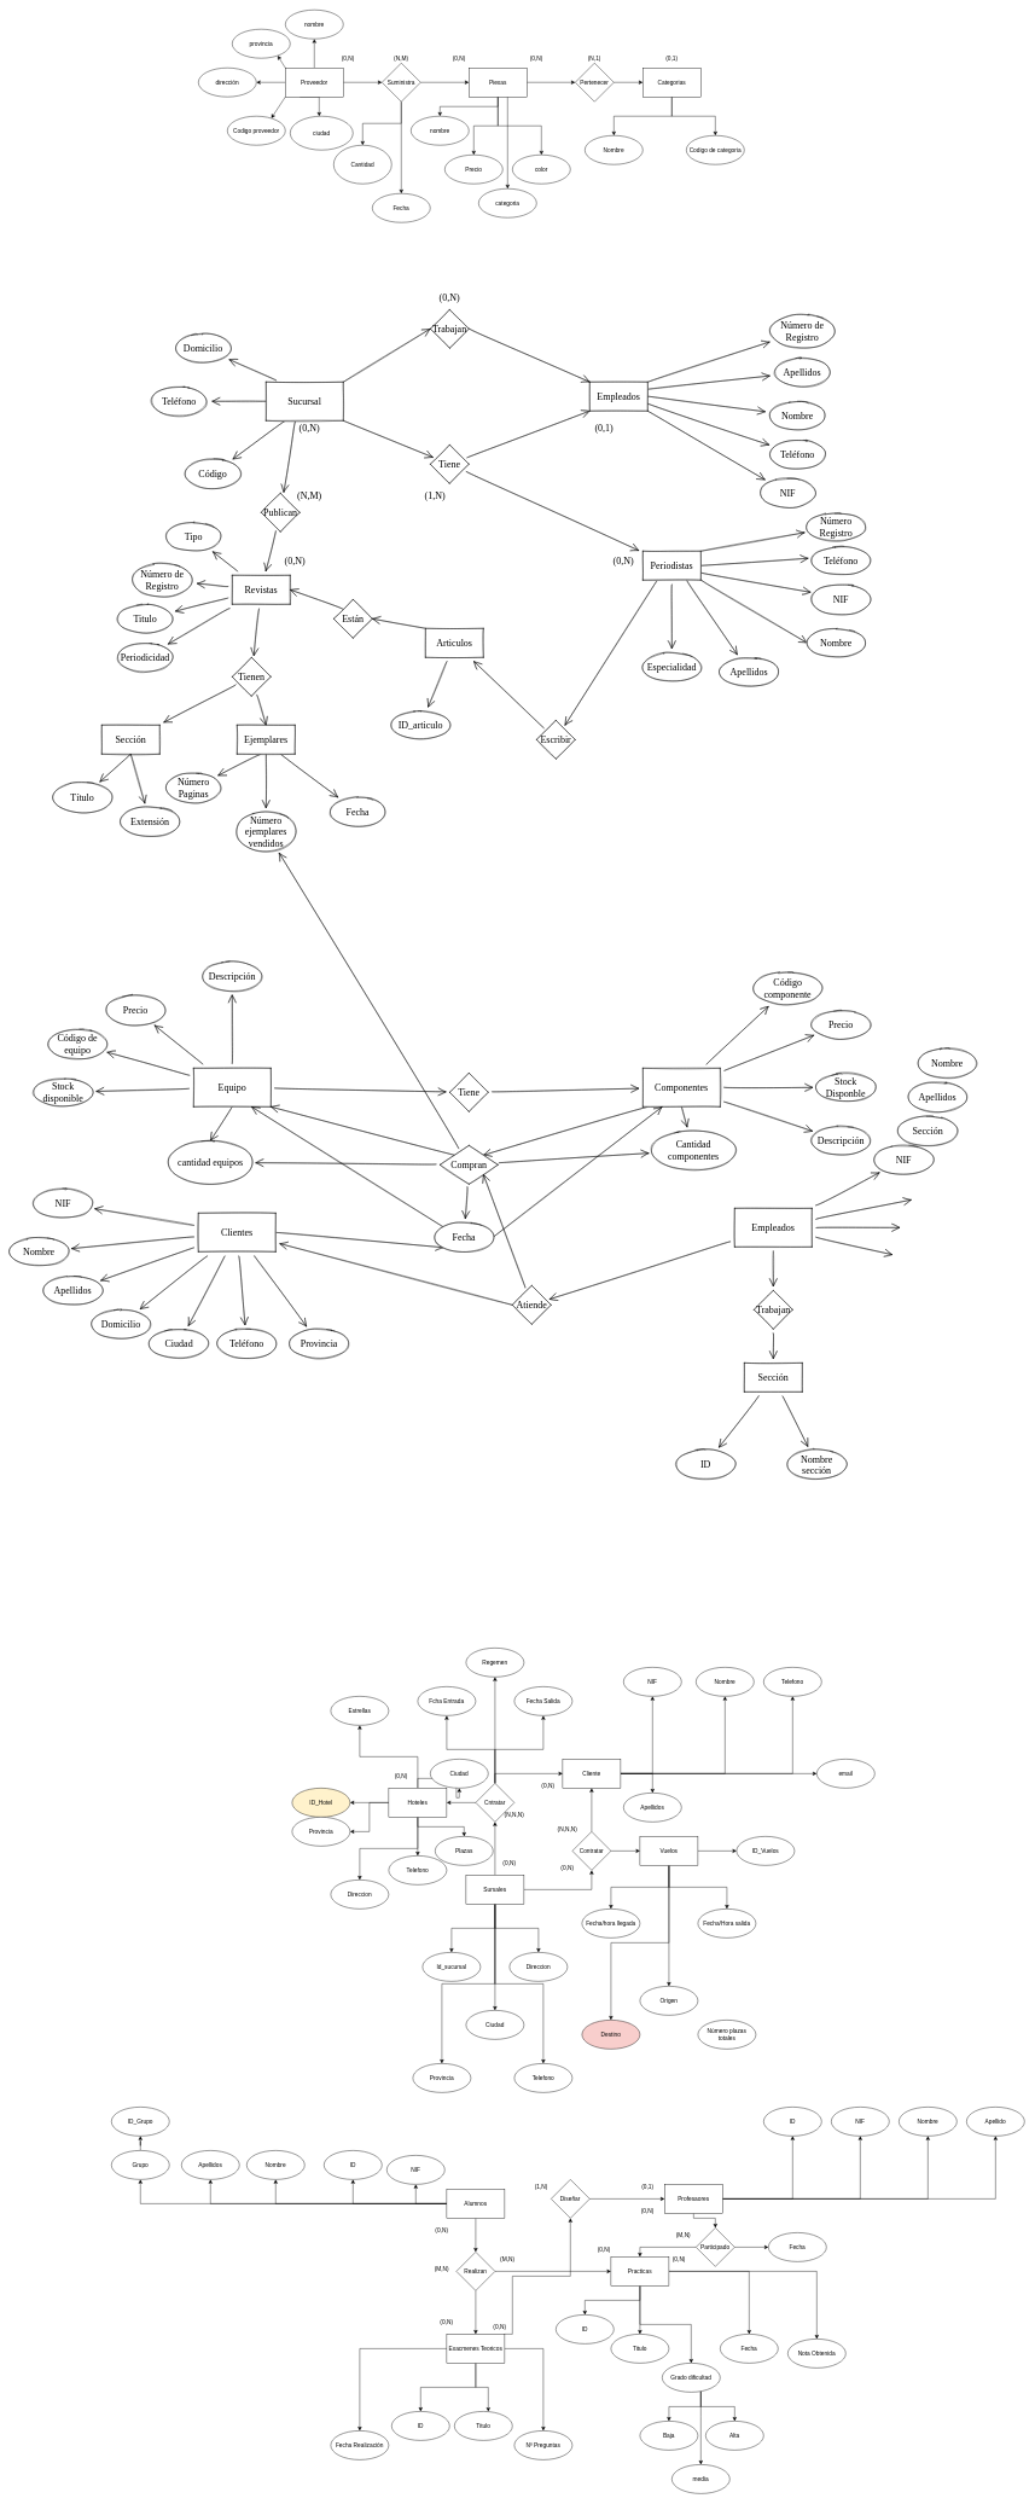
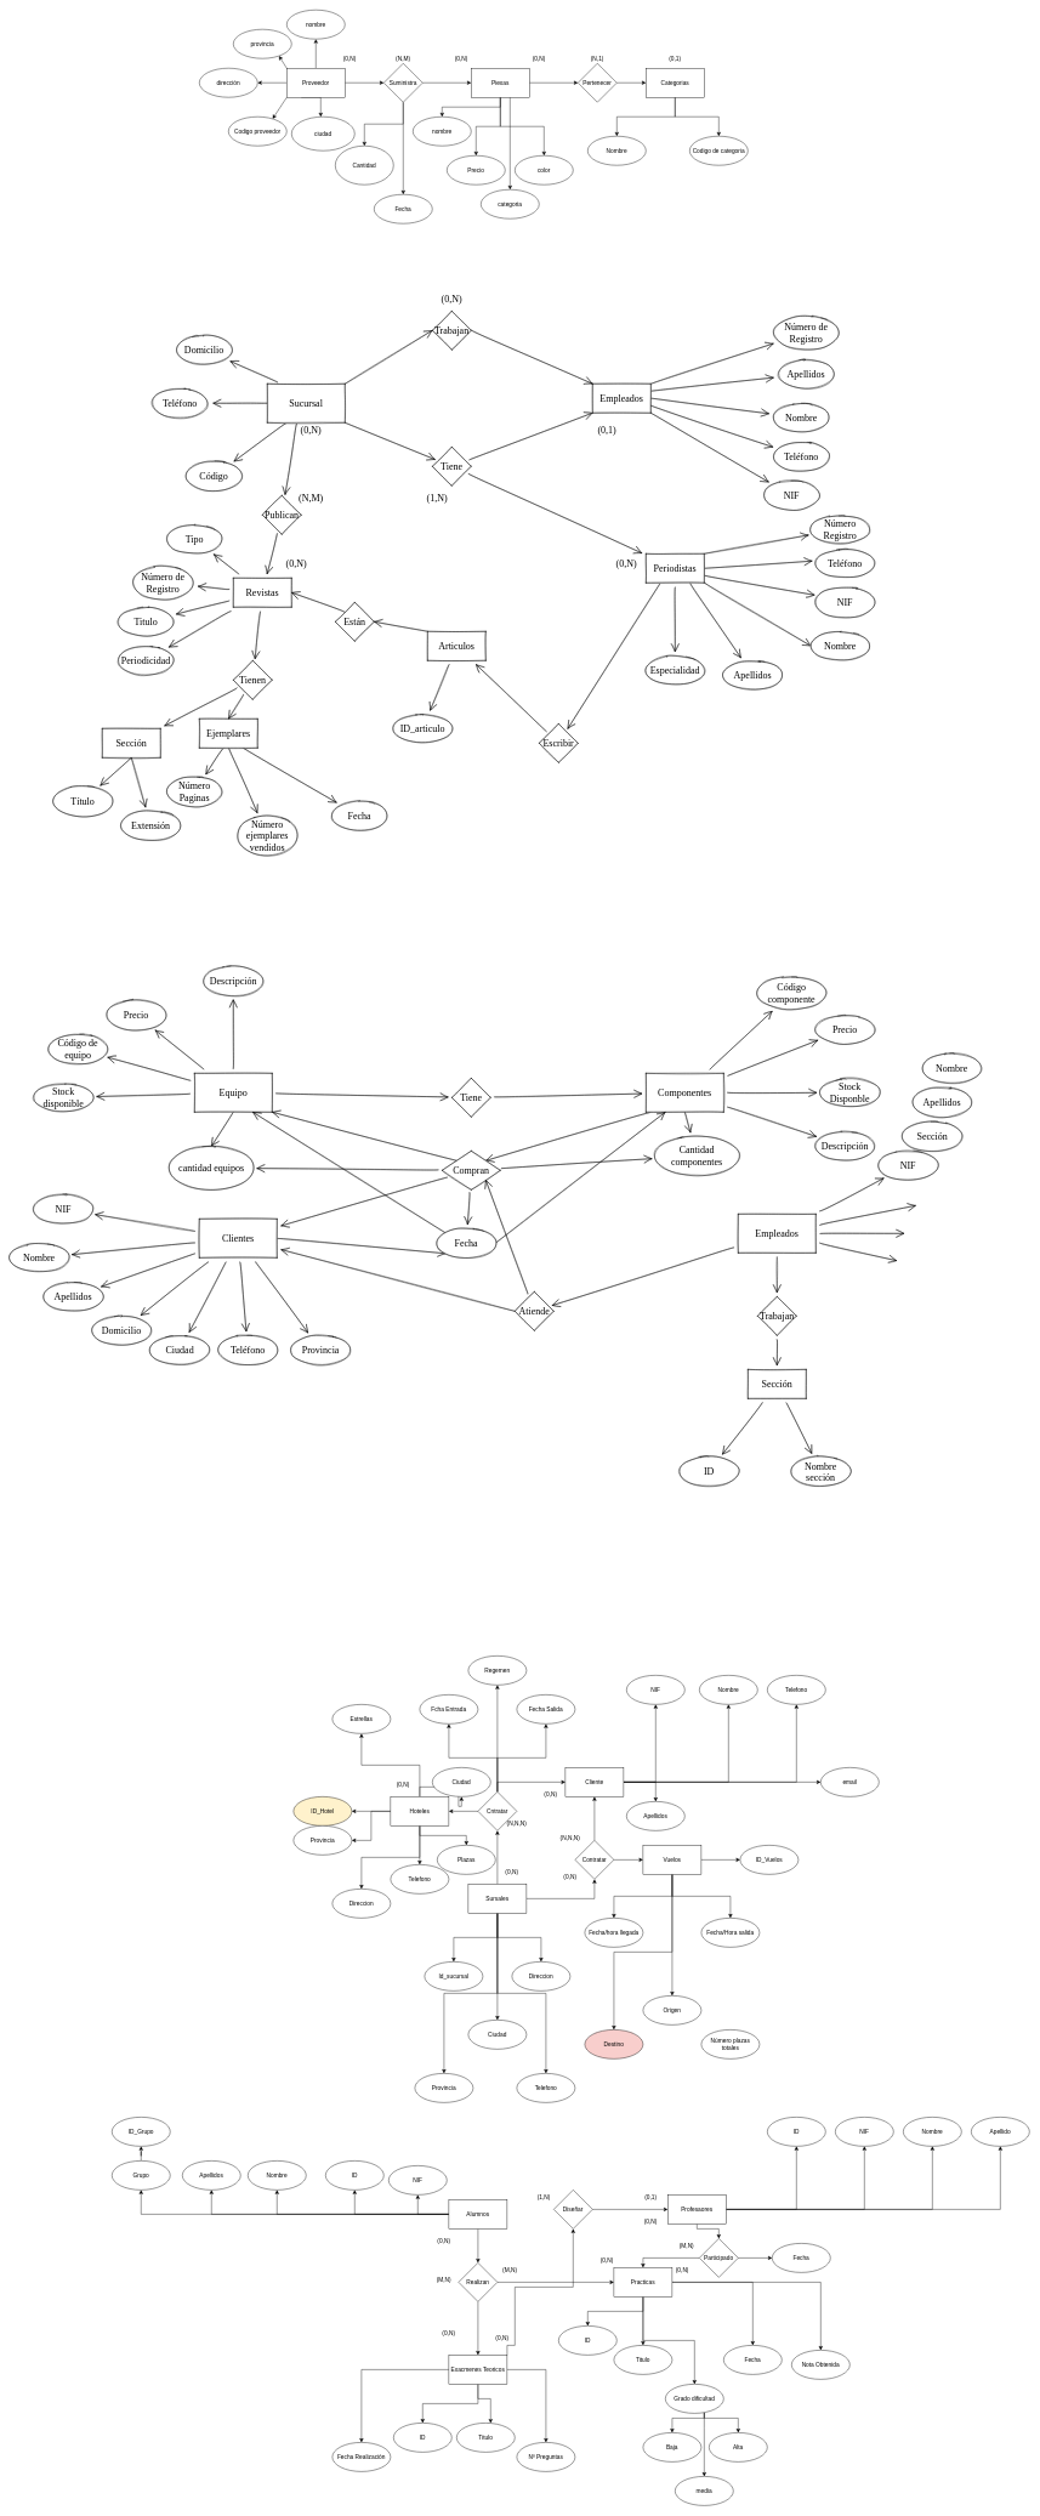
- <mxCell id="97" value="Ejemplares" style="whiteSpace=wrap;html=1;sketch=1;hachureGap=4;pointerEvents=0;fontFamily=Times New Roman;fontSize=20;" parent="1" vertex="1"><mxGeometry x="490" y="1500" width="120" height="60" as="geometry" /></mxCell>
+ <mxCell id="97" value="Ejemplares" style="whiteSpace=wrap;html=1;sketch=1;hachureGap=4;pointerEvents=0;fontFamily=Times New Roman;fontSize=20;" parent="1" vertex="1"><mxGeometry x="410" y="1480" width="120" height="60" as="geometry" /></mxCell>
- <mxCell id="141" value="" style="edgeStyle=none;curved=1;rounded=0;sketch=1;hachureGap=4;orthogonalLoop=1;jettySize=auto;html=1;fontFamily=Times New Roman;fontSize=16;endArrow=open;startSize=14;endSize=14;sourcePerimeterSpacing=8;targetPerimeterSpacing=8;" parent="1" source="146" target="100" edge="1"><mxGeometry relative="1" as="geometry" /></mxCell>
+ <mxCell id="141" value="" style="edgeStyle=none;curved=1;rounded=0;sketch=1;hachureGap=4;orthogonalLoop=1;jettySize=auto;html=1;fontFamily=Times New Roman;fontSize=16;endArrow=open;startSize=14;endSize=14;sourcePerimeterSpacing=8;targetPerimeterSpacing=8;" parent="1" source="146" target="155" edge="1"><mxGeometry relative="1" as="geometry" /></mxCell>
- <mxCell id="287" value="Exacmenes Teoricos" style="whiteSpace=wrap;html=1;rounded=0;" parent="1" vertex="1"><mxGeometry x="924" y="4830" width="120" height="60" as="geometry" /></mxCell>
+ <mxCell id="287" value="Exacmenes Teoricos" style="whiteSpace=wrap;html=1;rounded=0;" parent="1" vertex="1"><mxGeometry x="924" y="4850" width="120" height="60" as="geometry" /></mxCell>
- <mxCell id="303" value="Grado dificultad" style="ellipse;whiteSpace=wrap;html=1;rounded=0;" parent="1" vertex="1"><mxGeometry x="1370" y="4890" width="120" height="60" as="geometry" /></mxCell>
+ <mxCell id="303" value="Grado dificultad" style="ellipse;whiteSpace=wrap;html=1;rounded=0;" parent="1" vertex="1"><mxGeometry x="1370" y="4910" width="120" height="60" as="geometry" /></mxCell>
